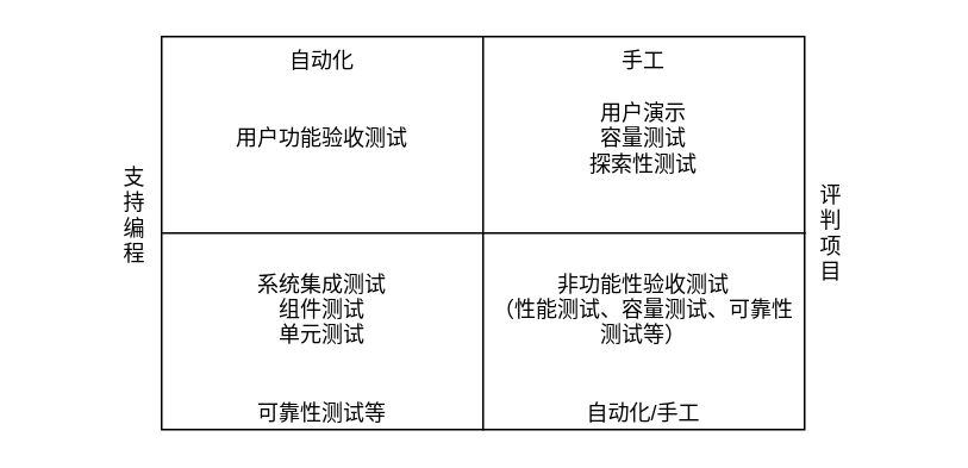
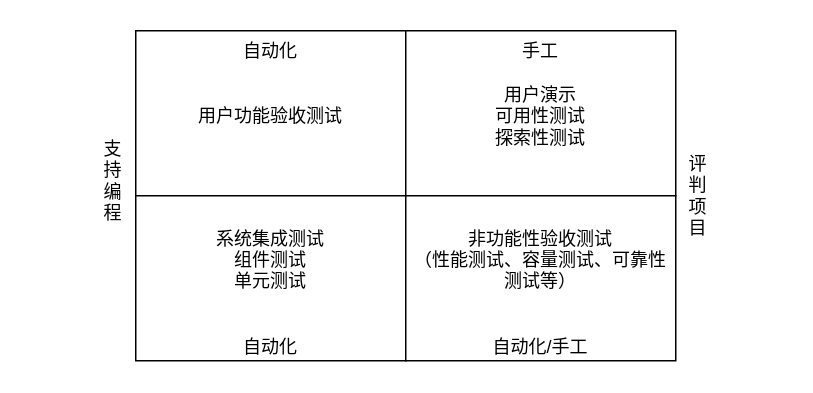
- <mxCell id="3" value="手工&lt;br&gt;&lt;br&gt;用户演示&lt;br&gt;容量测试&lt;br&gt;探索性测试" style="rounded=0;whiteSpace=wrap;html=1;verticalAlign=top;" vertex="1" parent="1"><mxGeometry x="270" y="20" width="180" height="110" as="geometry" /></mxCell>
+ <mxCell id="3" value="手工&lt;br&gt;&lt;br&gt;用户演示&lt;br&gt;可用性测试&lt;br&gt;探索性测试" style="rounded=0;whiteSpace=wrap;html=1;verticalAlign=top;" vertex="1" parent="1"><mxGeometry x="270" y="20" width="180" height="110" as="geometry" /></mxCell>
- <mxCell id="4" value="系统集成测试&lt;br&gt;组件测试&lt;br&gt;单元测试&lt;br&gt;&lt;br&gt;&lt;br&gt;可靠性测试等" style="rounded=0;whiteSpace=wrap;html=1;verticalAlign=bottom;" vertex="1" parent="1"><mxGeometry x="90" y="130" width="180" height="110" as="geometry" /></mxCell>
+ <mxCell id="4" value="系统集成测试&lt;br&gt;组件测试&lt;br&gt;单元测试&lt;br&gt;&lt;br&gt;&lt;br&gt;自动化" style="rounded=0;whiteSpace=wrap;html=1;verticalAlign=bottom;" vertex="1" parent="1"><mxGeometry x="90" y="130" width="180" height="110" as="geometry" /></mxCell>
